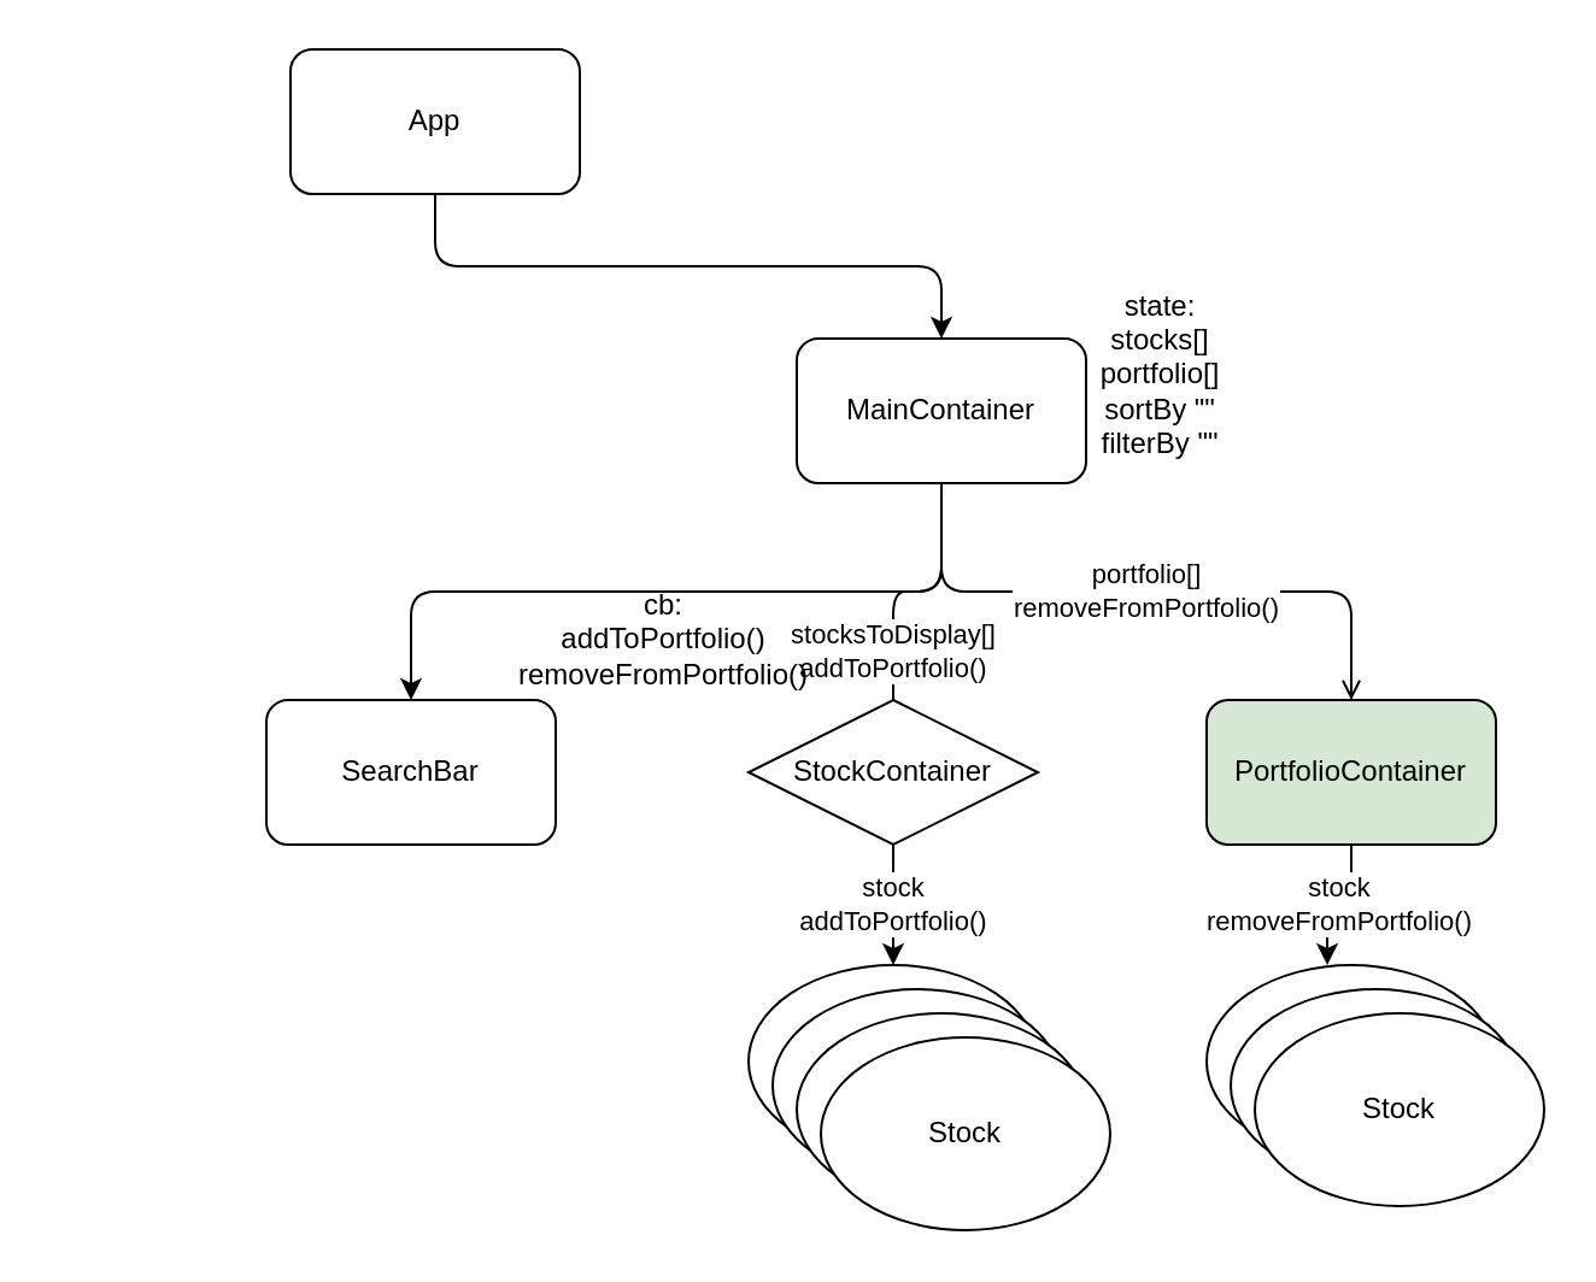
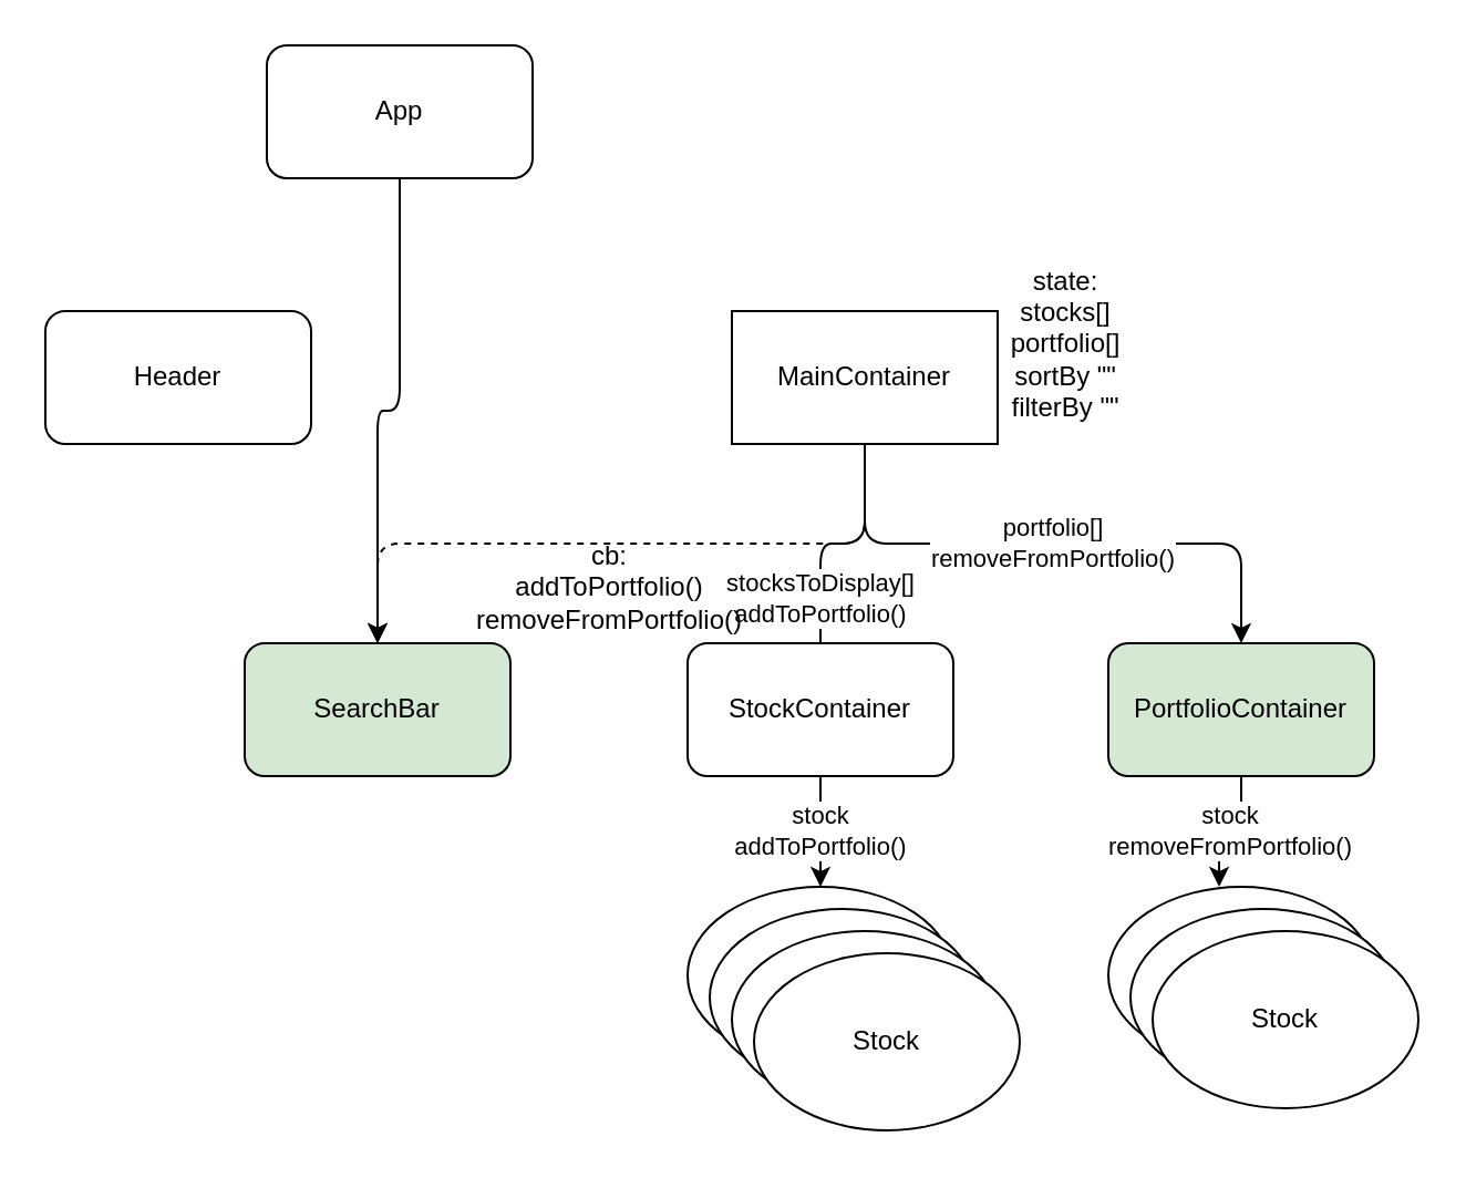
- <mxCell id="2" style="edgeStyle=orthogonalEdgeStyle;html=1;exitX=0.5;exitY=1;exitDx=0;exitDy=0;entryX=0.5;entryY=0;entryDx=0;entryDy=0;" edge="1" parent="1" source="3" target="8"><mxGeometry relative="1" as="geometry" /></mxCell>
+ <mxCell id="2" style="edgeStyle=orthogonalEdgeStyle;html=1;exitX=0.5;exitY=1;exitDx=0;exitDy=0;" edge="1" parent="1" source="3" target="9"><mxGeometry relative="1" as="geometry" /></mxCell>
+ <mxCell id="4" value="Header" style="rounded=1;whiteSpace=wrap;html=1;" vertex="1" parent="1"><mxGeometry x="20" y="140" width="120" height="60" as="geometry" /></mxCell>
- <mxCell id="8" value="MainContainer" style="rounded=1;whiteSpace=wrap;html=1;" vertex="1" parent="1"><mxGeometry x="330" y="140" width="120" height="60" as="geometry" /></mxCell>
+ <mxCell id="8" value="MainContainer" style="whiteSpace=wrap;html=1;rounded=0;" vertex="1" parent="1"><mxGeometry x="330" y="140" width="120" height="60" as="geometry" /></mxCell>
- <mxCell id="5" style="edgeStyle=orthogonalEdgeStyle;html=1;exitX=0.5;exitY=1;exitDx=0;exitDy=0;entryX=0.5;entryY=0;entryDx=0;entryDy=0;" edge="1" parent="1" source="8" target="9"><mxGeometry relative="1" as="geometry" /></mxCell>
+ <mxCell id="5" style="edgeStyle=orthogonalEdgeStyle;html=1;exitX=0.5;exitY=1;exitDx=0;exitDy=0;entryX=0.5;entryY=0;entryDx=0;entryDy=0;dashed=1;" edge="1" parent="1" source="8" target="9"><mxGeometry relative="1" as="geometry" /></mxCell>
- <mxCell id="7" value="portfolio[]&lt;br&gt;removeFromPortfolio()" style="edgeStyle=orthogonalEdgeStyle;html=1;exitX=0.5;exitY=1;exitDx=0;exitDy=0;entryX=0.5;entryY=0;entryDx=0;entryDy=0;endArrow=open;" edge="1" parent="1" source="8" target="13"><mxGeometry relative="1" as="geometry" /></mxCell>
+ <mxCell id="7" value="portfolio[]&lt;br&gt;removeFromPortfolio()" style="edgeStyle=orthogonalEdgeStyle;html=1;exitX=0.5;exitY=1;exitDx=0;exitDy=0;entryX=0.5;entryY=0;entryDx=0;entryDy=0;" edge="1" parent="1" source="8" target="13"><mxGeometry relative="1" as="geometry" /></mxCell>
- <mxCell id="9" value="SearchBar" style="rounded=1;whiteSpace=wrap;html=1;" vertex="1" parent="1"><mxGeometry x="110" y="290" width="120" height="60" as="geometry" /></mxCell>
+ <mxCell id="9" value="SearchBar" style="rounded=1;whiteSpace=wrap;html=1;fillColor=#d5e8d4;" vertex="1" parent="1"><mxGeometry x="110" y="290" width="120" height="60" as="geometry" /></mxCell>
- <mxCell id="11" value="StockContainer" style="rhombus;whiteSpace=wrap;html=1;" vertex="1" parent="1"><mxGeometry x="310" y="290" width="120" height="60" as="geometry" /></mxCell>
+ <mxCell id="11" value="StockContainer" style="rounded=1;whiteSpace=wrap;html=1;" vertex="1" parent="1"><mxGeometry x="310" y="290" width="120" height="60" as="geometry" /></mxCell>
